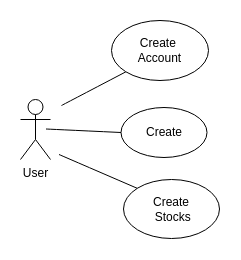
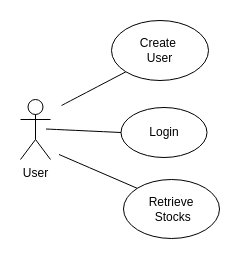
- <mxCell id="4" value="Create&amp;nbsp;&lt;div&gt;Account&lt;/div&gt;" style="ellipse;whiteSpace=wrap;html=1;" vertex="1" parent="1"><mxGeometry x="111" y="20" width="97" height="60" as="geometry" /></mxCell>
+ <mxCell id="4" value="Create&amp;nbsp;&lt;div&gt;User&lt;/div&gt;" style="ellipse;whiteSpace=wrap;html=1;" vertex="1" parent="1"><mxGeometry x="111" y="20" width="97" height="60" as="geometry" /></mxCell>
- <mxCell id="5" value="Create" style="ellipse;whiteSpace=wrap;html=1;" vertex="1" parent="1"><mxGeometry x="120.5" y="107" width="86" height="50" as="geometry" /></mxCell>
+ <mxCell id="5" value="Login" style="ellipse;whiteSpace=wrap;html=1;" vertex="1" parent="1"><mxGeometry x="120.5" y="107" width="86" height="50" as="geometry" /></mxCell>
- <mxCell id="7" value="Create&lt;div&gt;&amp;nbsp;Stocks&lt;/div&gt;" style="ellipse;whiteSpace=wrap;html=1;" vertex="1" parent="1"><mxGeometry x="123" y="179" width="96" height="59" as="geometry" /></mxCell>
+ <mxCell id="7" value="Retrieve&lt;div&gt;&amp;nbsp;Stocks&lt;/div&gt;" style="ellipse;whiteSpace=wrap;html=1;" vertex="1" parent="1"><mxGeometry x="123" y="179" width="96" height="59" as="geometry" /></mxCell>
